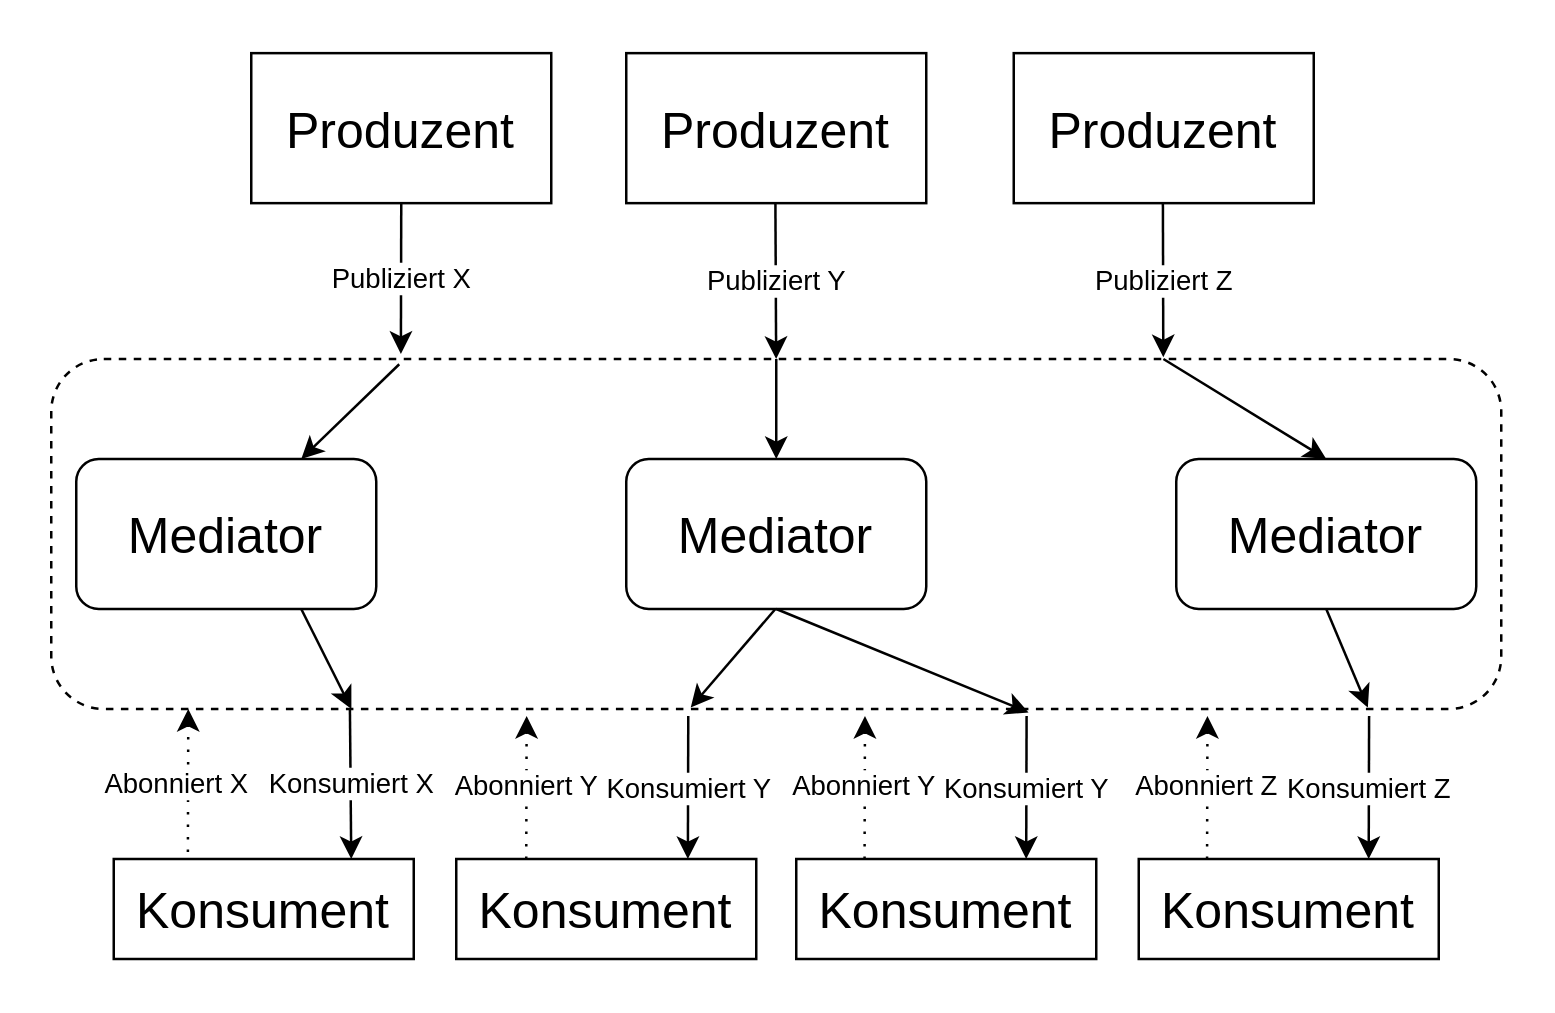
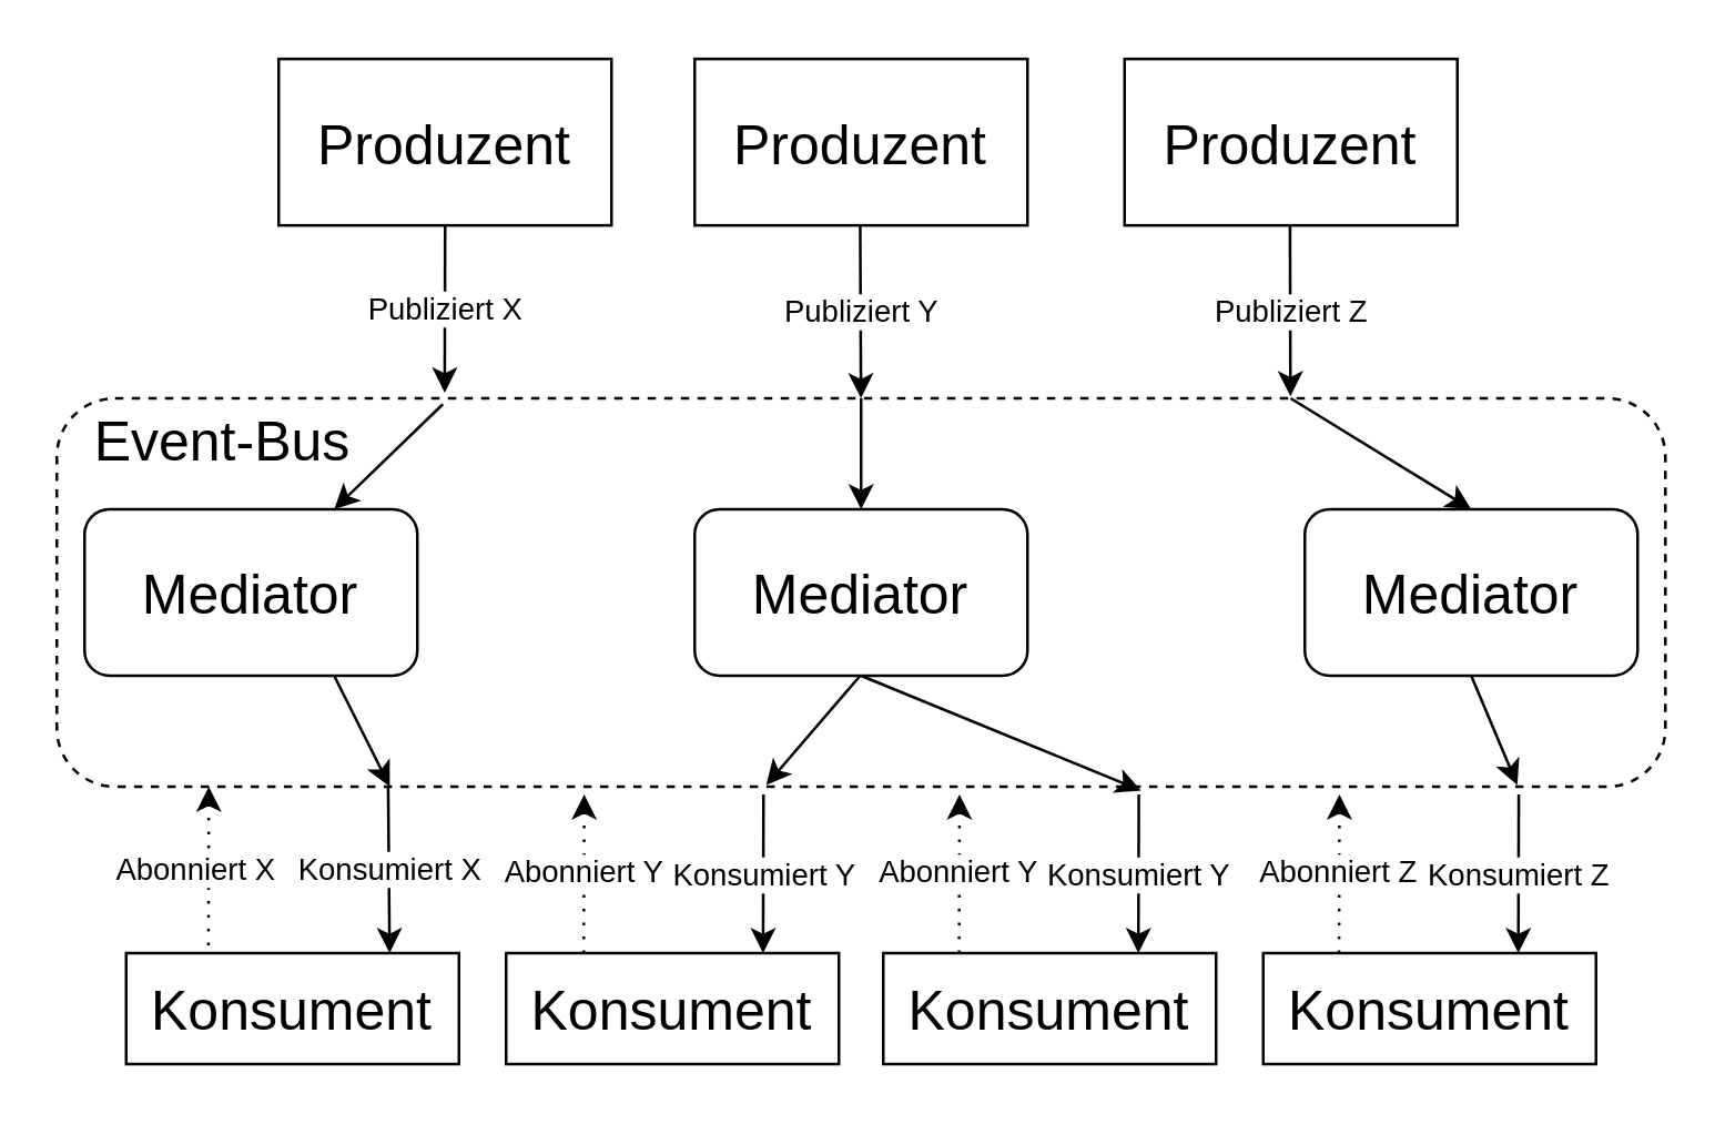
+ <mxCell id="12" value="&lt;font style=&quot;font-size: 20px;&quot;&gt;Event-Bus&lt;/font&gt;" style="text;html=1;align=center;verticalAlign=middle;whiteSpace=wrap;rounded=0;" vertex="1" parent="1"><mxGeometry x="30" y="143" width="100" height="30" as="geometry" /></mxCell>
